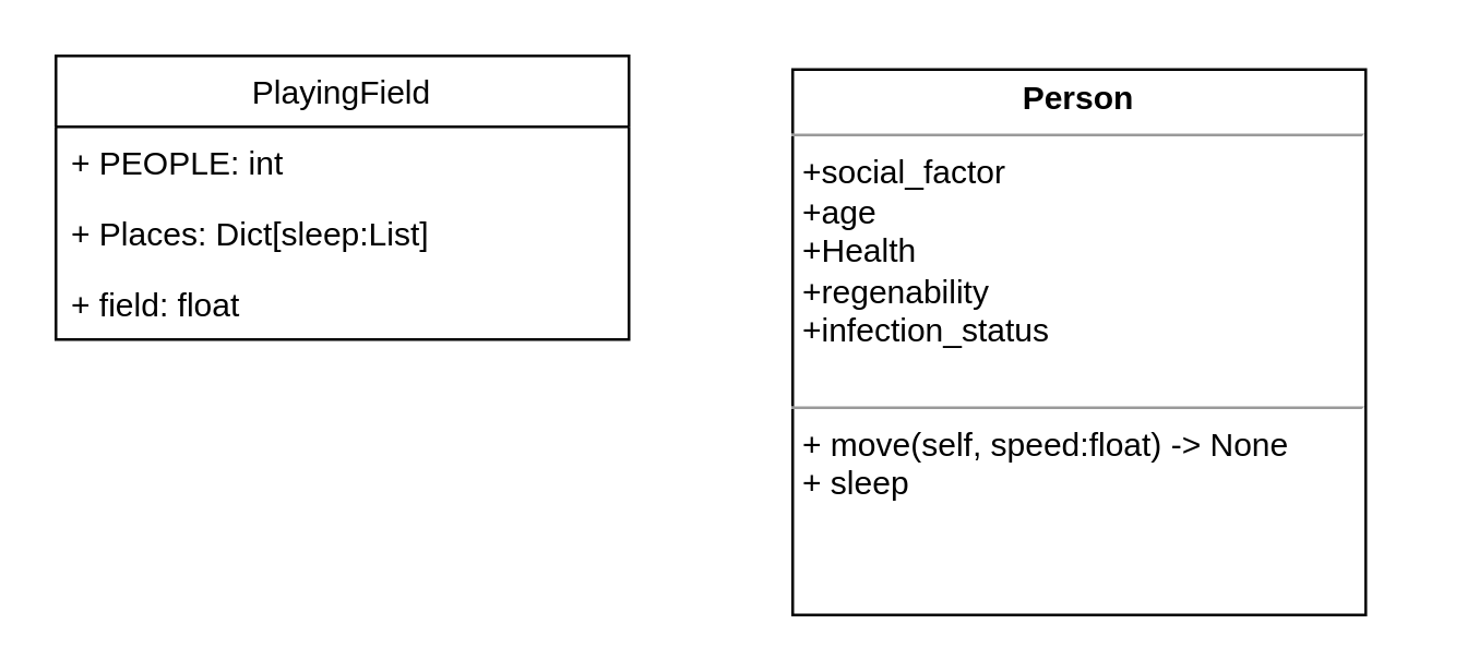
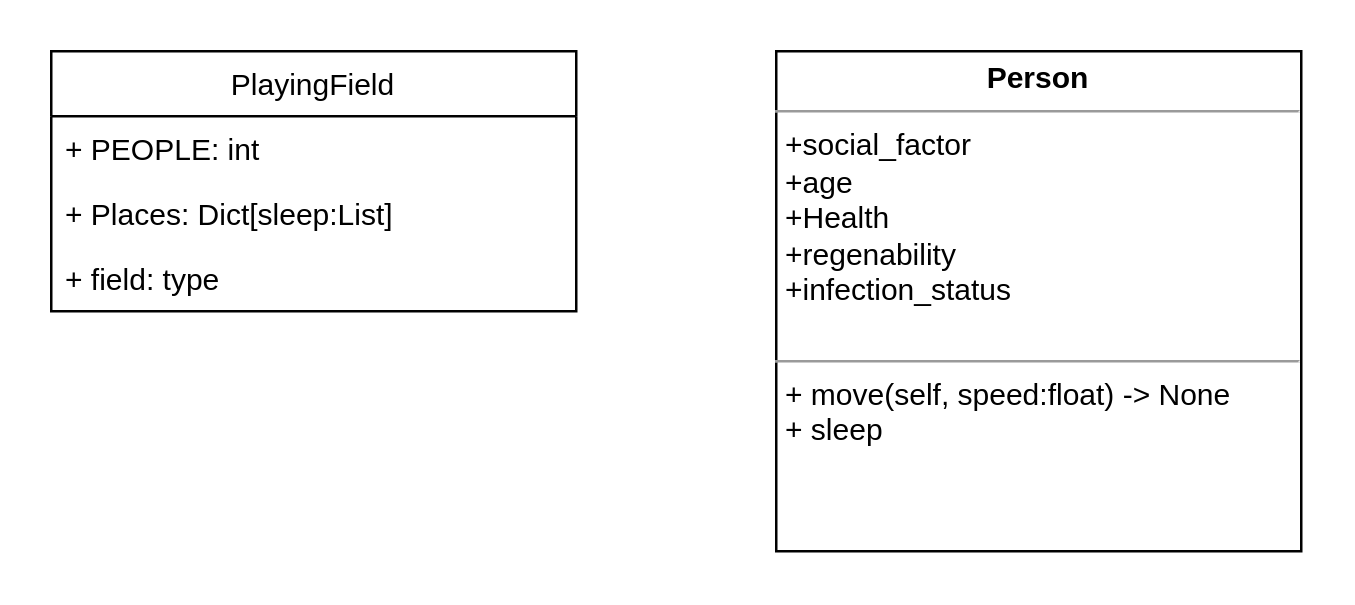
- <mxCell id="6" value="+ field: float" style="text;strokeColor=none;fillColor=none;align=left;verticalAlign=top;spacingLeft=4;spacingRight=4;overflow=hidden;rotatable=0;points=[[0,0.5],[1,0.5]];portConstraint=eastwest;" parent="3" vertex="1"><mxGeometry y="78" width="210" height="26" as="geometry" /></mxCell>
+ <mxCell id="6" value="+ field: type" style="text;strokeColor=none;fillColor=none;align=left;verticalAlign=top;spacingLeft=4;spacingRight=4;overflow=hidden;rotatable=0;points=[[0,0.5],[1,0.5]];portConstraint=eastwest;" parent="3" vertex="1"><mxGeometry y="78" width="210" height="26" as="geometry" /></mxCell>
- <mxCell id="2" value="&lt;p style=&quot;margin:0px;margin-top:4px;text-align:center;&quot;&gt;&lt;b&gt;Person&lt;/b&gt;&lt;/p&gt;&lt;hr size=&quot;1&quot;&gt;&lt;p style=&quot;margin:0px;margin-left:4px;&quot;&gt;&lt;span style=&quot;background-color: initial;&quot;&gt;+social_factor&lt;/span&gt;&lt;br&gt;&lt;/p&gt;&lt;p style=&quot;margin:0px;margin-left:4px;&quot;&gt;+age&lt;/p&gt;&lt;p style=&quot;margin:0px;margin-left:4px;&quot;&gt;+Health&lt;/p&gt;&lt;p style=&quot;margin:0px;margin-left:4px;&quot;&gt;+regenability&lt;/p&gt;&lt;p style=&quot;margin:0px;margin-left:4px;&quot;&gt;+infection_status&lt;/p&gt;&lt;p style=&quot;margin:0px;margin-left:4px;&quot;&gt;&lt;br&gt;&lt;/p&gt;&lt;hr size=&quot;1&quot;&gt;&lt;p style=&quot;margin:0px;margin-left:4px;&quot;&gt;+ move(self, speed:float) -&amp;gt; None&lt;/p&gt;&lt;p style=&quot;margin:0px;margin-left:4px;&quot;&gt;+ sleep&lt;/p&gt;" style="verticalAlign=top;align=left;overflow=fill;fontSize=12;fontFamily=Helvetica;html=1;" parent="1" vertex="1"><mxGeometry x="290" y="25" width="210" height="200" as="geometry" /></mxCell>
+ <mxCell id="2" value="&lt;p style=&quot;margin:0px;margin-top:4px;text-align:center;&quot;&gt;&lt;b&gt;Person&lt;/b&gt;&lt;/p&gt;&lt;hr size=&quot;1&quot;&gt;&lt;p style=&quot;margin:0px;margin-left:4px;&quot;&gt;&lt;span style=&quot;background-color: initial;&quot;&gt;+social_factor&lt;/span&gt;&lt;br&gt;&lt;/p&gt;&lt;p style=&quot;margin:0px;margin-left:4px;&quot;&gt;+age&lt;/p&gt;&lt;p style=&quot;margin:0px;margin-left:4px;&quot;&gt;+Health&lt;/p&gt;&lt;p style=&quot;margin:0px;margin-left:4px;&quot;&gt;+regenability&lt;/p&gt;&lt;p style=&quot;margin:0px;margin-left:4px;&quot;&gt;+infection_status&lt;/p&gt;&lt;p style=&quot;margin:0px;margin-left:4px;&quot;&gt;&lt;br&gt;&lt;/p&gt;&lt;hr size=&quot;1&quot;&gt;&lt;p style=&quot;margin:0px;margin-left:4px;&quot;&gt;+ move(self, speed:float) -&amp;gt; None&lt;/p&gt;&lt;p style=&quot;margin:0px;margin-left:4px;&quot;&gt;+ sleep&lt;/p&gt;" style="verticalAlign=top;align=left;overflow=fill;fontSize=12;fontFamily=Helvetica;html=1;" parent="1" vertex="1"><mxGeometry x="310" y="20" width="210" height="200" as="geometry" /></mxCell>
